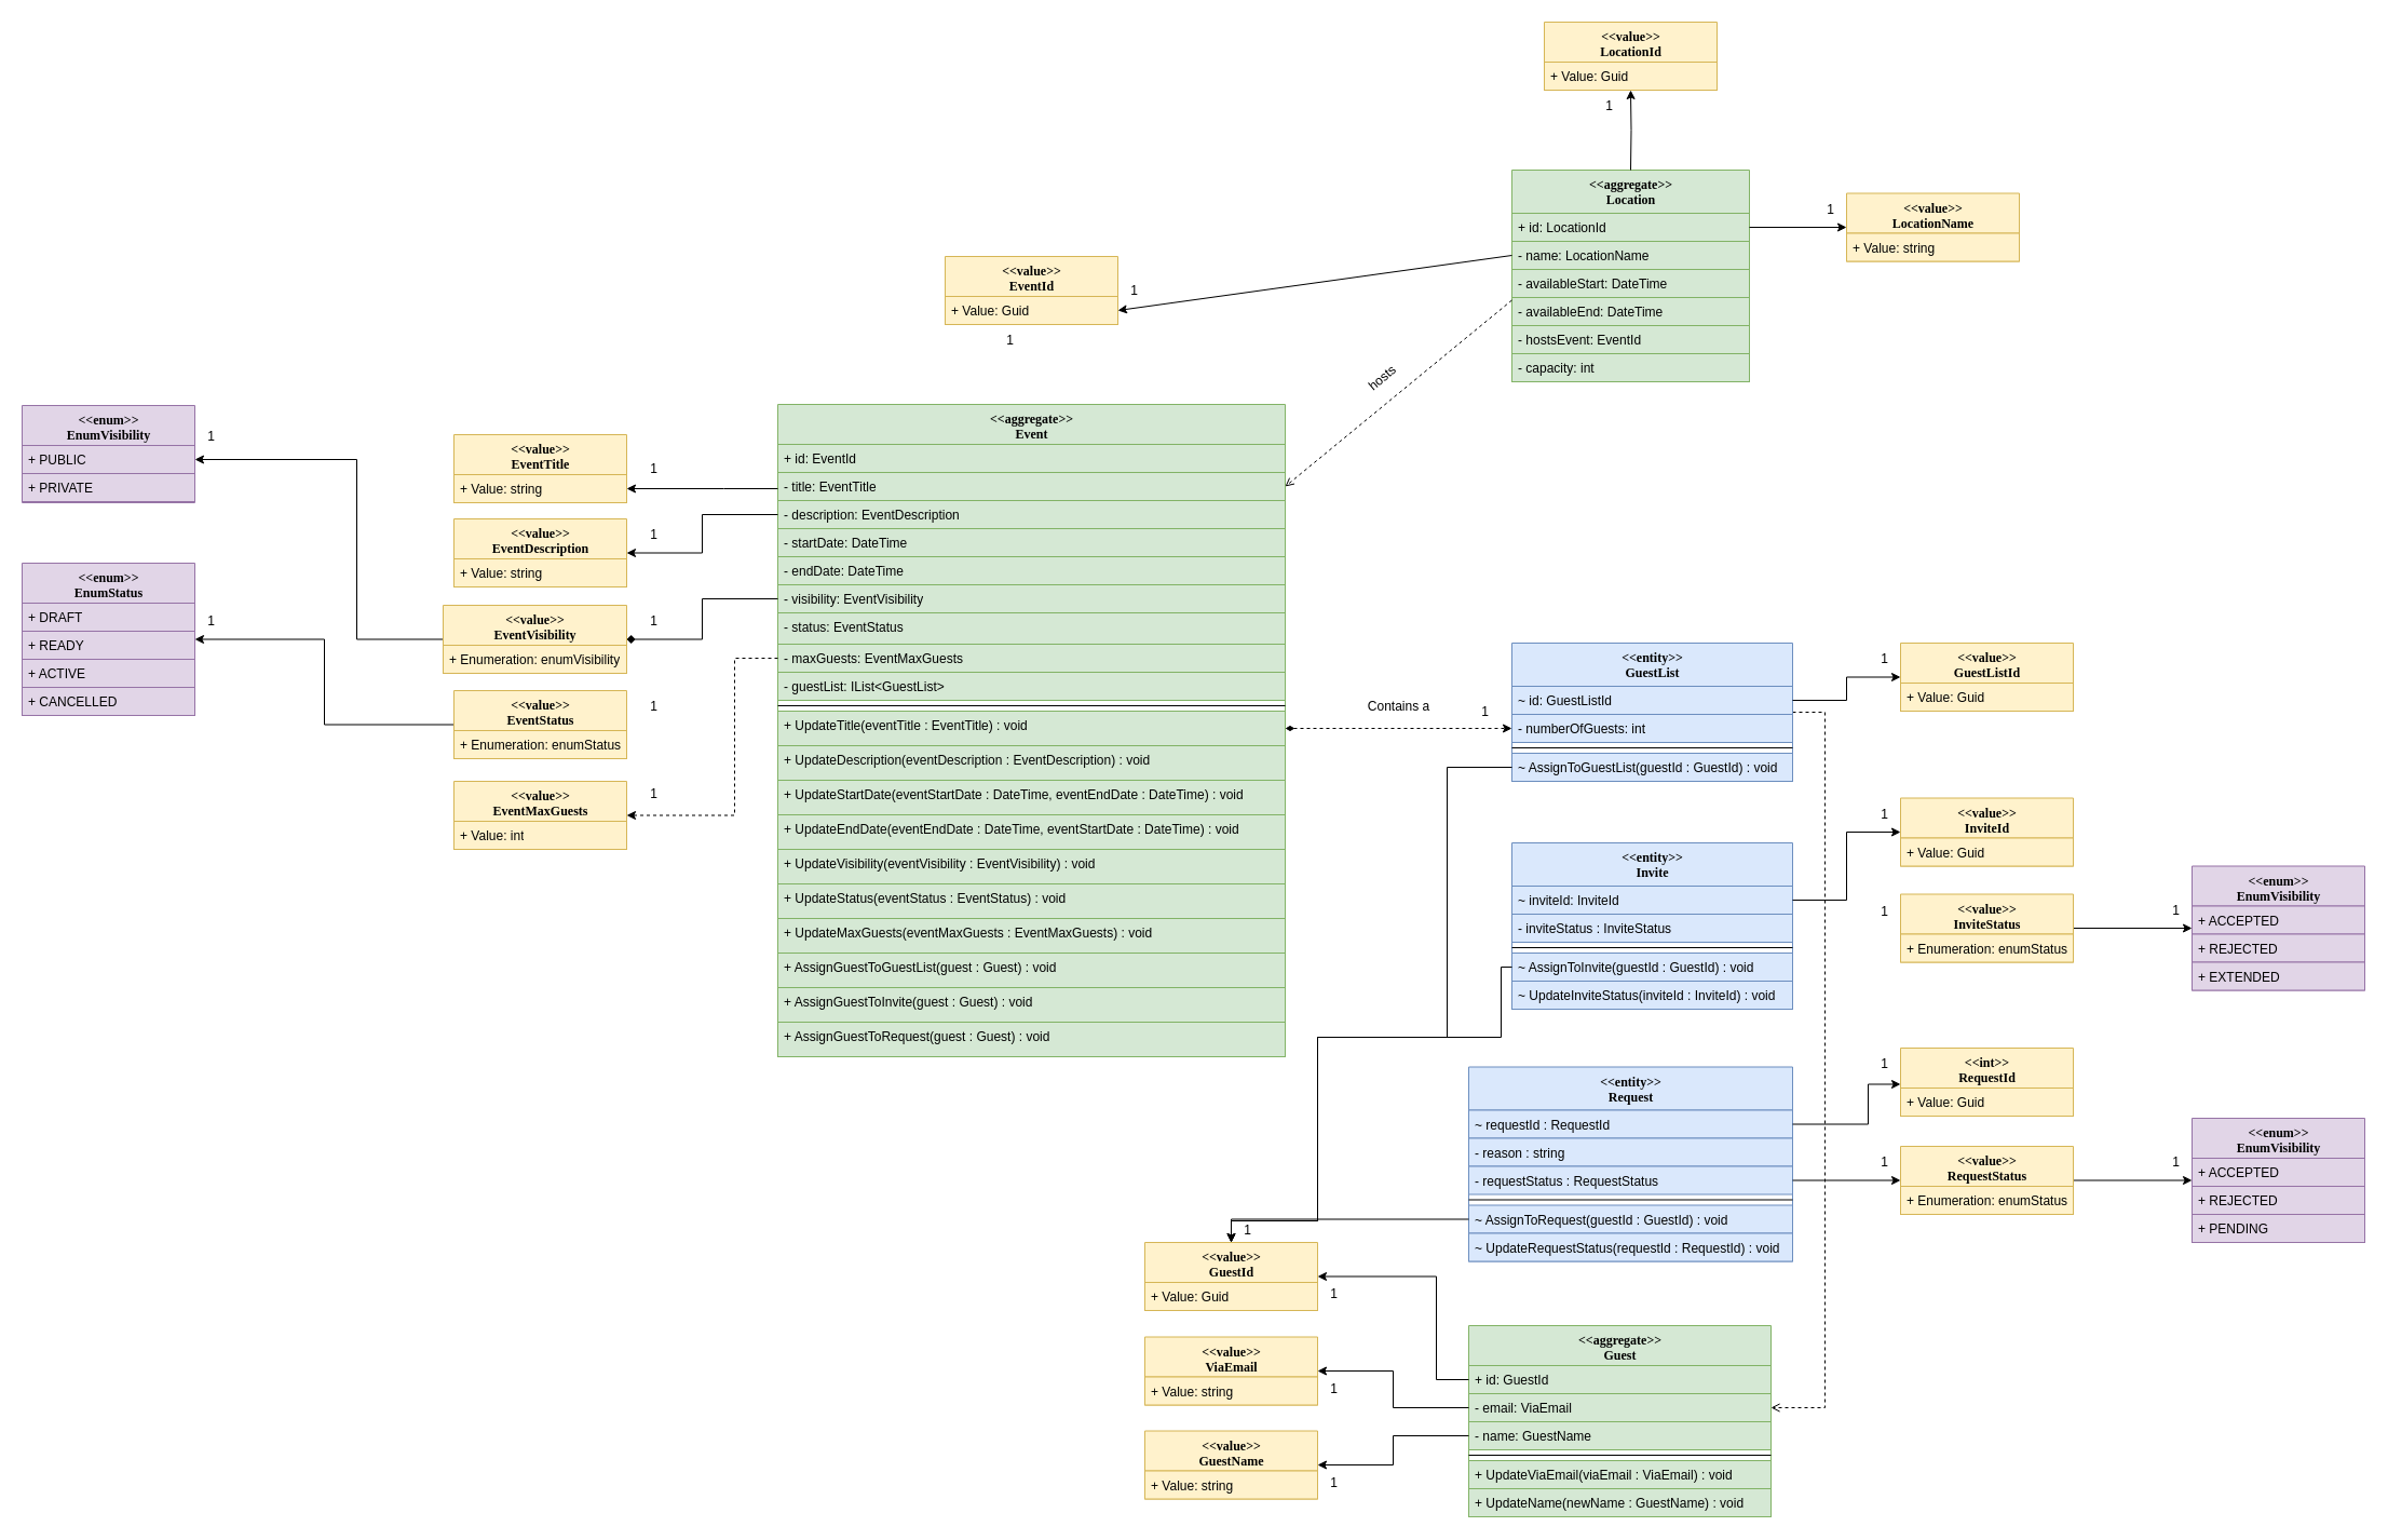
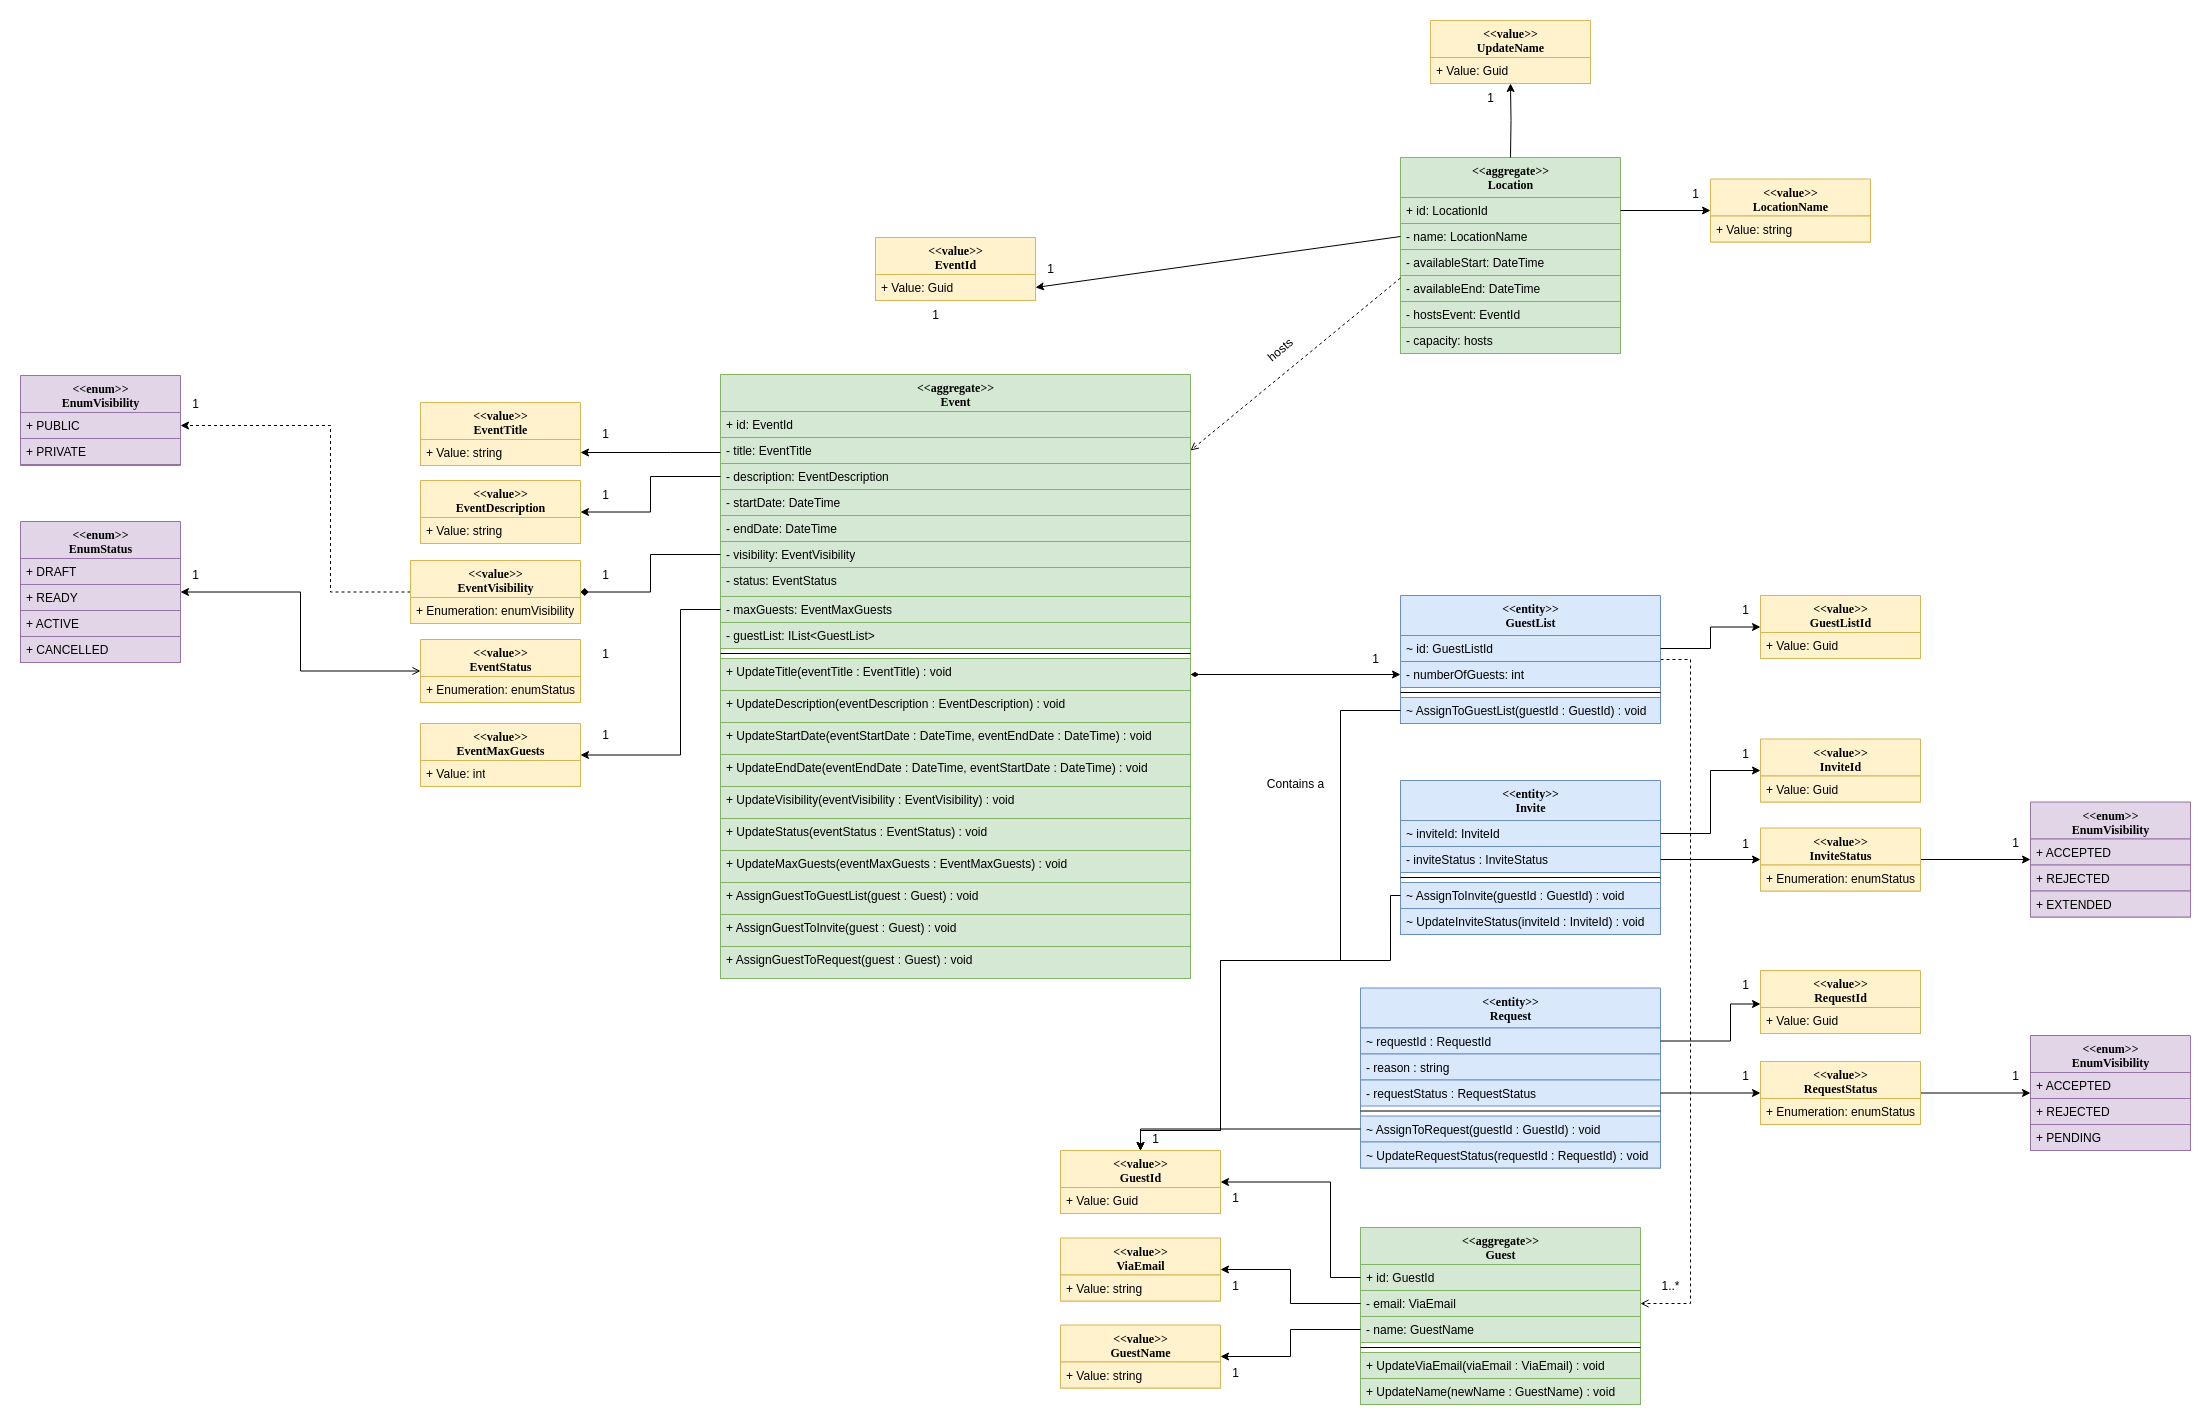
- <mxCell id="64" value="&amp;lt;&amp;lt;value&amp;gt;&amp;gt;&lt;div&gt;LocationId&lt;/div&gt;" style="swimlane;html=1;fontStyle=1;align=center;verticalAlign=top;childLayout=stackLayout;horizontal=1;startSize=37;horizontalStack=0;resizeParent=1;resizeLast=0;collapsible=1;marginBottom=0;swimlaneFillColor=#ffffff;rounded=0;shadow=0;comic=0;labelBackgroundColor=none;strokeWidth=1;fontFamily=Verdana;fontSize=12;fillColor=#fff2cc;strokeColor=#d6b656;" parent="1" vertex="1"><mxGeometry x="1430" y="20" width="160" height="63" as="geometry" /></mxCell>
+ <mxCell id="64" value="&amp;lt;&amp;lt;value&amp;gt;&amp;gt;&lt;div&gt;UpdateName&lt;/div&gt;" style="swimlane;html=1;fontStyle=1;align=center;verticalAlign=top;childLayout=stackLayout;horizontal=1;startSize=37;horizontalStack=0;resizeParent=1;resizeLast=0;collapsible=1;marginBottom=0;swimlaneFillColor=#ffffff;rounded=0;shadow=0;comic=0;labelBackgroundColor=none;strokeWidth=1;fontFamily=Verdana;fontSize=12;fillColor=#fff2cc;strokeColor=#d6b656;" parent="1" vertex="1"><mxGeometry x="1430" y="20" width="160" height="63" as="geometry" /></mxCell>
- <mxCell id="60" value="- capacity: int" style="text;html=1;strokeColor=#82b366;fillColor=#d5e8d4;align=left;verticalAlign=top;spacingLeft=4;spacingRight=4;whiteSpace=wrap;overflow=hidden;rotatable=0;points=[[0,0.5],[1,0.5]];portConstraint=eastwest;" parent="54" vertex="1"><mxGeometry y="170" width="220" height="26" as="geometry" /></mxCell>
+ <mxCell id="60" value="- capacity: hosts" style="text;html=1;strokeColor=#82b366;fillColor=#d5e8d4;align=left;verticalAlign=top;spacingLeft=4;spacingRight=4;whiteSpace=wrap;overflow=hidden;rotatable=0;points=[[0,0.5],[1,0.5]];portConstraint=eastwest;" parent="54" vertex="1"><mxGeometry y="170" width="220" height="26" as="geometry" /></mxCell>
- <mxCell id="76" style="edgeStyle=orthogonalEdgeStyle;rounded=0;orthogonalLoop=1;jettySize=auto;html=1;entryX=1;entryY=0.5;entryDx=0;entryDy=0;exitX=0;exitY=0.5;exitDx=0;exitDy=0;" parent="1" source="77" target="48" edge="1"><mxGeometry relative="1" as="geometry"><Array as="points"><mxPoint x="330" y="592" /><mxPoint x="330" y="425" /></Array></mxGeometry></mxCell>
+ <mxCell id="76" style="edgeStyle=orthogonalEdgeStyle;rounded=0;orthogonalLoop=1;jettySize=auto;html=1;entryX=1;entryY=0.5;entryDx=0;entryDy=0;exitX=0;exitY=0.5;exitDx=0;exitDy=0;dashed=1;" parent="1" source="77" target="48" edge="1"><mxGeometry relative="1" as="geometry"><Array as="points"><mxPoint x="330" y="592" /><mxPoint x="330" y="425" /></Array></mxGeometry></mxCell>
- <mxCell id="53" value="Contains a" style="text;html=1;align=center;verticalAlign=middle;resizable=0;points=[];autosize=1;strokeColor=none;fillColor=none;" parent="1" vertex="1"><mxGeometry x="1255" y="639" width="80" height="30" as="geometry" /></mxCell>
+ <mxCell id="53" value="Contains a" style="text;html=1;align=center;verticalAlign=middle;resizable=0;points=[];autosize=1;strokeColor=none;fillColor=none;" parent="1" vertex="1"><mxGeometry x="1255" y="769" width="80" height="30" as="geometry" /></mxCell>
- <mxCell id="41" style="edgeStyle=orthogonalEdgeStyle;rounded=0;orthogonalLoop=1;jettySize=auto;html=1;entryX=0;entryY=0.5;entryDx=0;entryDy=0;endArrow=none;startFill=1;startArrow=classic;" parent="1" source="42" target="79" edge="1"><mxGeometry relative="1" as="geometry" /></mxCell>
+ <mxCell id="41" style="edgeStyle=orthogonalEdgeStyle;rounded=0;orthogonalLoop=1;jettySize=auto;html=1;entryX=0;entryY=0.5;entryDx=0;entryDy=0;endArrow=open;startFill=1;startArrow=classic;" parent="1" source="42" target="79" edge="1"><mxGeometry relative="1" as="geometry" /></mxCell>
- <mxCell id="52" style="edgeStyle=orthogonalEdgeStyle;rounded=0;orthogonalLoop=1;jettySize=auto;html=1;entryX=0;entryY=0.5;entryDx=0;entryDy=0;endArrow=classic;endFill=1;startArrow=diamondThin;startFill=1;dashed=1;" parent="1" source="13" target="26" edge="1"><mxGeometry relative="1" as="geometry" /></mxCell>
+ <mxCell id="52" style="edgeStyle=orthogonalEdgeStyle;rounded=0;orthogonalLoop=1;jettySize=auto;html=1;entryX=0;entryY=0.5;entryDx=0;entryDy=0;endArrow=classic;endFill=1;startArrow=diamondThin;startFill=1;" parent="1" source="13" target="26" edge="1"><mxGeometry relative="1" as="geometry" /></mxCell>
- <mxCell id="86" style="edgeStyle=orthogonalEdgeStyle;rounded=0;orthogonalLoop=1;jettySize=auto;html=1;entryX=1;entryY=0.5;entryDx=0;entryDy=0;dashed=1;" parent="1" source="10" target="81" edge="1"><mxGeometry relative="1" as="geometry"><Array as="points"><mxPoint x="680" y="609" /><mxPoint x="680" y="754" /></Array></mxGeometry></mxCell>
+ <mxCell id="86" style="edgeStyle=orthogonalEdgeStyle;rounded=0;orthogonalLoop=1;jettySize=auto;html=1;entryX=1;entryY=0.5;entryDx=0;entryDy=0;" parent="1" source="10" target="81" edge="1"><mxGeometry relative="1" as="geometry"><Array as="points"><mxPoint x="680" y="609" /><mxPoint x="680" y="754" /></Array></mxGeometry></mxCell>
+ <mxCell id="119" style="edgeStyle=orthogonalEdgeStyle;rounded=0;orthogonalLoop=1;jettySize=auto;html=1;entryX=0;entryY=0.5;entryDx=0;entryDy=0;" parent="1" source="104" target="117" edge="1"><mxGeometry relative="1" as="geometry" /></mxCell>
- <mxCell id="137" value="&amp;lt;&amp;lt;int&amp;gt;&amp;gt;&lt;div&gt;RequestId&lt;/div&gt;" style="swimlane;html=1;fontStyle=1;align=center;verticalAlign=top;childLayout=stackLayout;horizontal=1;startSize=37;horizontalStack=0;resizeParent=1;resizeLast=0;collapsible=1;marginBottom=0;swimlaneFillColor=#ffffff;rounded=0;shadow=0;comic=0;labelBackgroundColor=none;strokeWidth=1;fontFamily=Verdana;fontSize=12;fillColor=#fff2cc;strokeColor=#d6b656;" vertex="1" parent="1"><mxGeometry x="1760" y="970" width="160" height="63" as="geometry" /></mxCell>
+ <mxCell id="137" value="&amp;lt;&amp;lt;value&amp;gt;&amp;gt;&lt;div&gt;RequestId&lt;/div&gt;" style="swimlane;html=1;fontStyle=1;align=center;verticalAlign=top;childLayout=stackLayout;horizontal=1;startSize=37;horizontalStack=0;resizeParent=1;resizeLast=0;collapsible=1;marginBottom=0;swimlaneFillColor=#ffffff;rounded=0;shadow=0;comic=0;labelBackgroundColor=none;strokeWidth=1;fontFamily=Verdana;fontSize=12;fillColor=#fff2cc;strokeColor=#d6b656;" vertex="1" parent="1"><mxGeometry x="1760" y="970" width="160" height="63" as="geometry" /></mxCell>
+ <mxCell id="149" value="1..*" style="text;html=1;align=center;verticalAlign=middle;resizable=0;points=[];autosize=1;strokeColor=none;fillColor=none;" vertex="1" parent="1"><mxGeometry x="1650" y="1270.5" width="40" height="30" as="geometry" /></mxCell>
